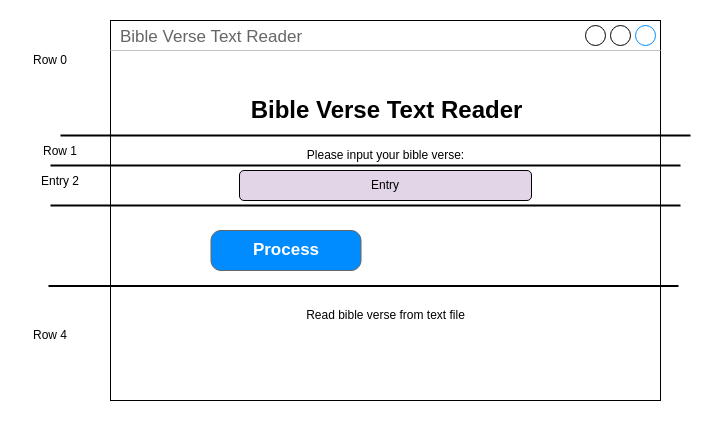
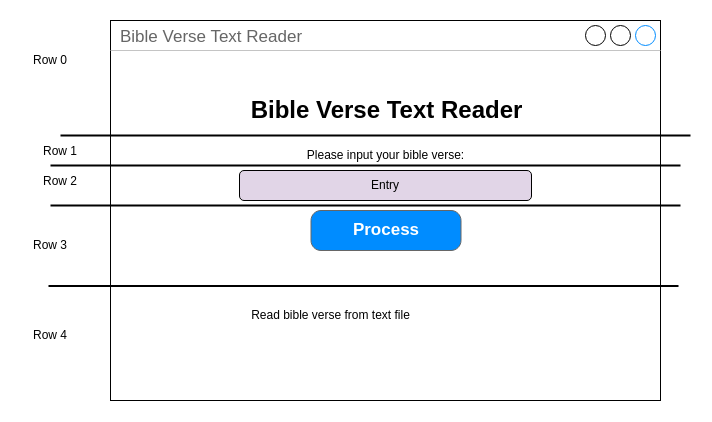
- <mxCell id="14" value="Entry 2" style="text;html=1;align=center;verticalAlign=middle;whiteSpace=wrap;rounded=0;" vertex="1" parent="1"><mxGeometry x="30" y="166" width="60" height="30" as="geometry" /></mxCell>
+ <mxCell id="14" value="Row 2" style="text;html=1;align=center;verticalAlign=middle;whiteSpace=wrap;rounded=0;" vertex="1" parent="1"><mxGeometry x="30" y="166" width="60" height="30" as="geometry" /></mxCell>
+ <mxCell id="15" value="Row 3" style="text;html=1;align=center;verticalAlign=middle;whiteSpace=wrap;rounded=0;" vertex="1" parent="1"><mxGeometry x="20" y="230" width="60" height="30" as="geometry" /></mxCell>
- <mxCell id="6" value="Process" style="strokeWidth=1;shadow=0;dashed=0;align=center;html=1;shape=mxgraph.mockup.buttons.button;strokeColor=#666666;fontColor=#ffffff;mainText=;buttonStyle=round;fontSize=17;fontStyle=1;fillColor=#008cff;whiteSpace=wrap;" vertex="1" parent="1"><mxGeometry x="210.5" y="230" width="150" height="40" as="geometry" /></mxCell>
+ <mxCell id="6" value="Process" style="strokeWidth=1;shadow=0;dashed=0;align=center;html=1;shape=mxgraph.mockup.buttons.button;strokeColor=#666666;fontColor=#ffffff;mainText=;buttonStyle=round;fontSize=17;fontStyle=1;fillColor=#008cff;whiteSpace=wrap;" vertex="1" parent="1"><mxGeometry x="310.5" y="210" width="150" height="40" as="geometry" /></mxCell>
- <mxCell id="7" value="Read bible verse from text file" style="text;html=1;align=center;verticalAlign=middle;whiteSpace=wrap;rounded=0;" vertex="1" parent="1"><mxGeometry x="298" y="300" width="175" height="30" as="geometry" /></mxCell>
+ <mxCell id="7" value="Read bible verse from text file" style="text;html=1;align=center;verticalAlign=middle;whiteSpace=wrap;rounded=0;" vertex="1" parent="1"><mxGeometry x="243" y="300" width="175" height="30" as="geometry" /></mxCell>
